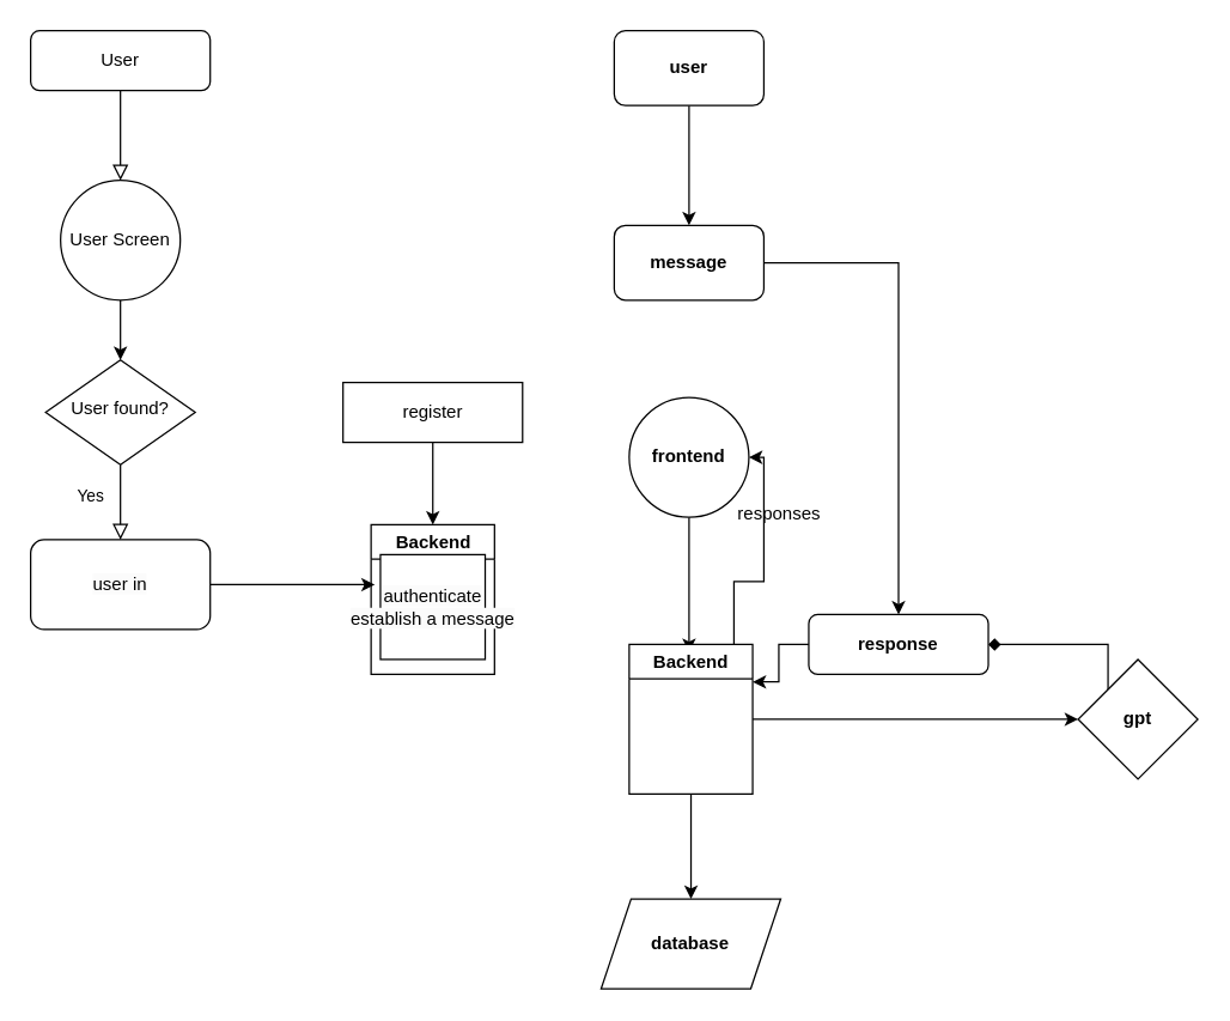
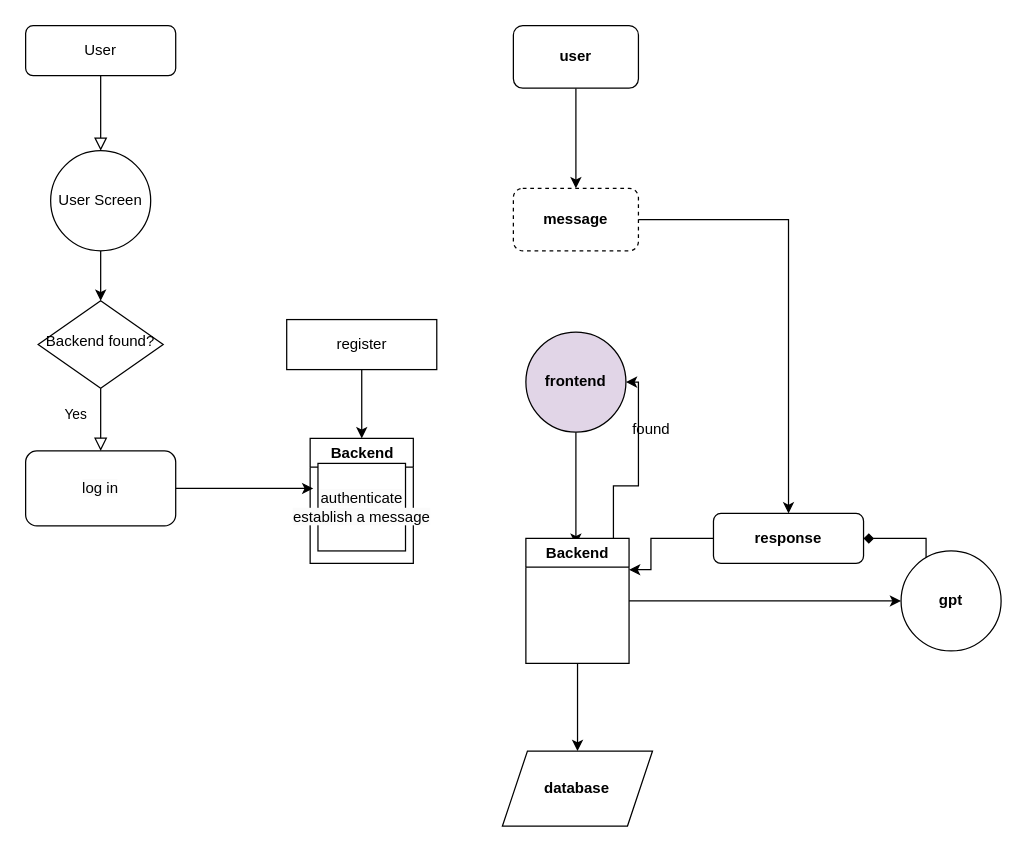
- <mxCell id="17" value="message" style="rounded=1;whiteSpace=wrap;html=1;fontStyle=1;startSize=23;" vertex="1" parent="1"><mxGeometry x="410" y="150" width="100" height="50" as="geometry" /></mxCell>
+ <mxCell id="17" value="message" style="rounded=1;whiteSpace=wrap;html=1;fontStyle=1;startSize=23;dashed=1;" vertex="1" parent="1"><mxGeometry x="410" y="150" width="100" height="50" as="geometry" /></mxCell>
- <mxCell id="5" value="User found?" style="rhombus;whiteSpace=wrap;html=1;shadow=0;fontFamily=Helvetica;fontSize=12;align=center;strokeWidth=1;spacing=6;spacingTop=-4;" parent="1" vertex="1"><mxGeometry x="30" y="240" width="100" height="70" as="geometry" /></mxCell>
+ <mxCell id="5" value="Backend found?" style="rhombus;whiteSpace=wrap;html=1;shadow=0;fontFamily=Helvetica;fontSize=12;align=center;strokeWidth=1;spacing=6;spacingTop=-4;" parent="1" vertex="1"><mxGeometry x="30" y="240" width="100" height="70" as="geometry" /></mxCell>
- <mxCell id="19" value="frontend" style="ellipse;whiteSpace=wrap;html=1;rounded=1;fontStyle=1;startSize=23;" vertex="1" parent="1"><mxGeometry x="420" y="265" width="80" height="80" as="geometry" /></mxCell>
+ <mxCell id="19" value="frontend" style="ellipse;whiteSpace=wrap;html=1;rounded=1;fontStyle=1;startSize=23;fillColor=#e1d5e7;" vertex="1" parent="1"><mxGeometry x="420" y="265" width="80" height="80" as="geometry" /></mxCell>
- <mxCell id="29" value="responses" style="text;html=1;align=center;verticalAlign=middle;resizable=0;points=[];autosize=1;strokeColor=none;fillColor=none;" vertex="1" parent="1"><mxGeometry x="480" y="328" width="80" height="30" as="geometry" /></mxCell>
+ <mxCell id="29" value="found" style="text;html=1;align=center;verticalAlign=middle;resizable=0;points=[];autosize=1;strokeColor=none;fillColor=none;" vertex="1" parent="1"><mxGeometry x="480" y="328" width="80" height="30" as="geometry" /></mxCell>
- <mxCell id="11" value="&lt;meta charset=&quot;utf-8&quot;&gt;&lt;span style=&quot;color: rgb(0, 0, 0); font-family: Helvetica; font-size: 12px; font-style: normal; font-variant-ligatures: normal; font-variant-caps: normal; font-weight: 400; letter-spacing: normal; orphans: 2; text-align: center; text-indent: 0px; text-transform: none; widows: 2; word-spacing: 0px; -webkit-text-stroke-width: 0px; white-space: normal; background-color: rgb(251, 251, 251); text-decoration-thickness: initial; text-decoration-style: initial; text-decoration-color: initial; display: inline !important; float: none;&quot;&gt;user in&lt;/span&gt;" style="rounded=1;whiteSpace=wrap;html=1;" vertex="1" parent="1"><mxGeometry x="20" y="360" width="120" height="60" as="geometry" /></mxCell>
+ <mxCell id="11" value="&lt;meta charset=&quot;utf-8&quot;&gt;&lt;span style=&quot;color: rgb(0, 0, 0); font-family: Helvetica; font-size: 12px; font-style: normal; font-variant-ligatures: normal; font-variant-caps: normal; font-weight: 400; letter-spacing: normal; orphans: 2; text-align: center; text-indent: 0px; text-transform: none; widows: 2; word-spacing: 0px; -webkit-text-stroke-width: 0px; white-space: normal; background-color: rgb(251, 251, 251); text-decoration-thickness: initial; text-decoration-style: initial; text-decoration-color: initial; display: inline !important; float: none;&quot;&gt;log in&lt;/span&gt;" style="rounded=1;whiteSpace=wrap;html=1;" vertex="1" parent="1"><mxGeometry x="20" y="360" width="120" height="60" as="geometry" /></mxCell>
- <mxCell id="27" value="response" style="rounded=1;whiteSpace=wrap;html=1;fontStyle=1;startSize=23;" vertex="1" parent="1"><mxGeometry x="540" y="410" width="120" height="40" as="geometry" /></mxCell>
+ <mxCell id="27" value="response" style="rounded=1;whiteSpace=wrap;html=1;fontStyle=1;startSize=23;" vertex="1" parent="1"><mxGeometry x="570" y="410" width="120" height="40" as="geometry" /></mxCell>
- <mxCell id="25" value="gpt" style="rhombus;whiteSpace=wrap;html=1;fontStyle=1;startSize=23;" vertex="1" parent="1"><mxGeometry x="720" y="440" width="80" height="80" as="geometry" /></mxCell>
+ <mxCell id="25" value="gpt" style="ellipse;whiteSpace=wrap;html=1;fontStyle=1;startSize=23;" vertex="1" parent="1"><mxGeometry x="720" y="440" width="80" height="80" as="geometry" /></mxCell>
